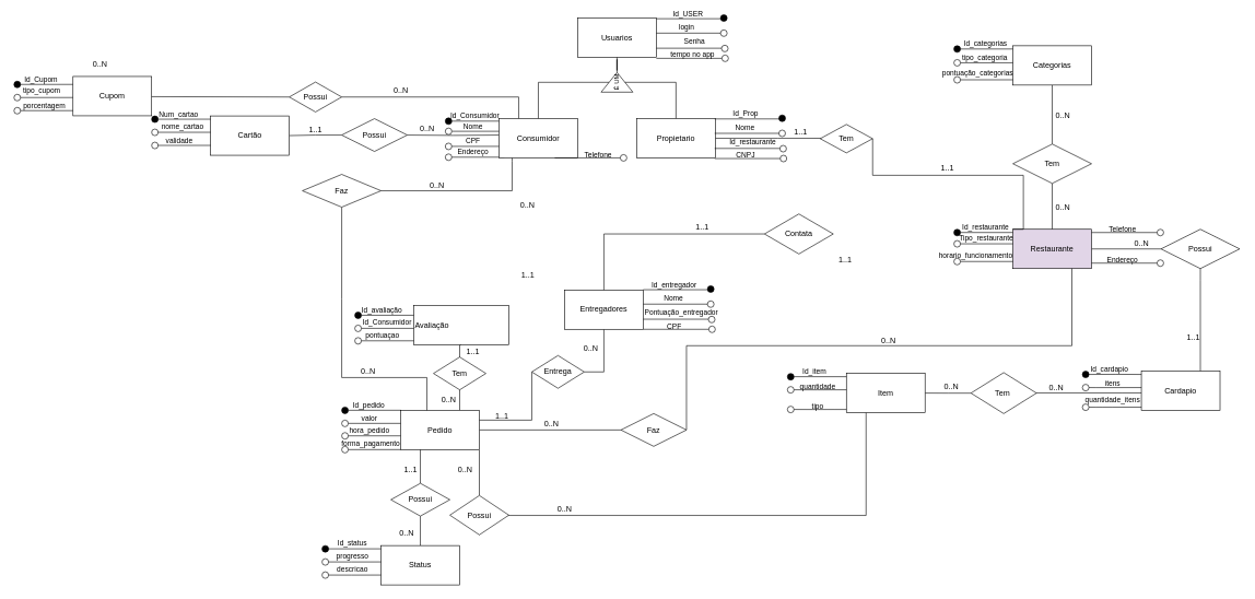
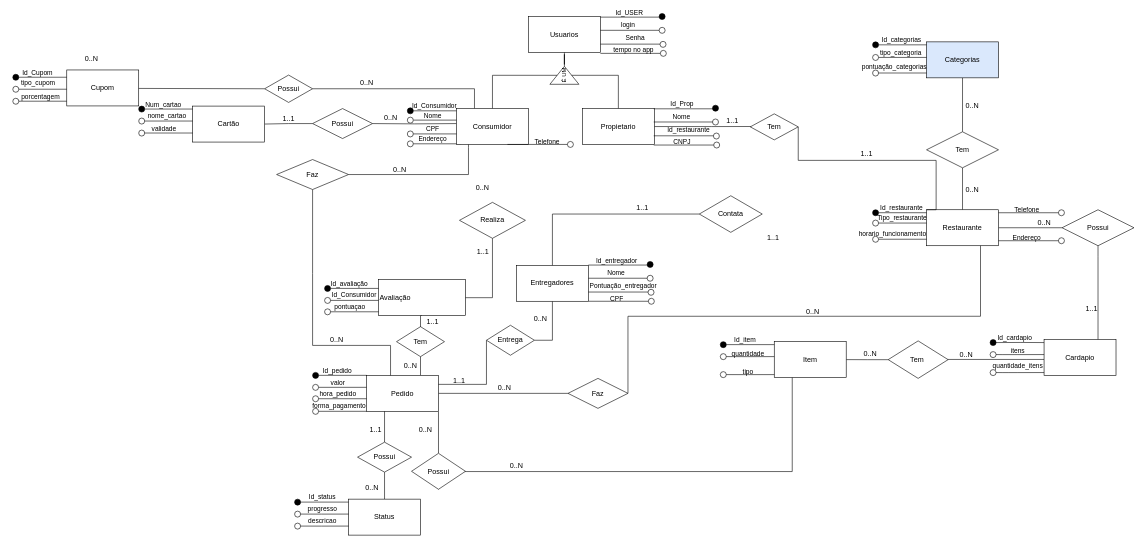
- <mxCell id="5" value="Categorias" style="rounded=0;whiteSpace=wrap;html=1;" parent="1" vertex="1"><mxGeometry x="1544.01" y="69.34" width="120" height="60" as="geometry" /></mxCell>
+ <mxCell id="5" value="Categorias" style="rounded=0;whiteSpace=wrap;html=1;fillColor=#dae8fc;" parent="1" vertex="1"><mxGeometry x="1544.01" y="69.34" width="120" height="60" as="geometry" /></mxCell>
+ <mxCell id="26" value="Realiza" style="rhombus;whiteSpace=wrap;html=1;rounded=0;" parent="1" vertex="1"><mxGeometry x="765" y="337" width="110" height="60" as="geometry" /></mxCell>
- <mxCell id="9" value="Restaurante" style="whiteSpace=wrap;html=1;rounded=0;fillColor=#e1d5e7;" parent="1" vertex="1"><mxGeometry x="1544.01" y="349.34" width="120" height="60" as="geometry" /></mxCell>
+ <mxCell id="9" value="Restaurante" style="whiteSpace=wrap;html=1;rounded=0;" parent="1" vertex="1"><mxGeometry x="1544.01" y="349.34" width="120" height="60" as="geometry" /></mxCell>
+ <mxCell id="25" style="edgeStyle=orthogonalEdgeStyle;rounded=0;orthogonalLoop=1;jettySize=auto;html=1;exitX=0.5;exitY=1;exitDx=0;exitDy=0;endArrow=none;endFill=0;" parent="1" source="26" target="3" edge="1"><mxGeometry relative="1" as="geometry"><Array as="points"><mxPoint x="820" y="496" /></Array></mxGeometry></mxCell>
